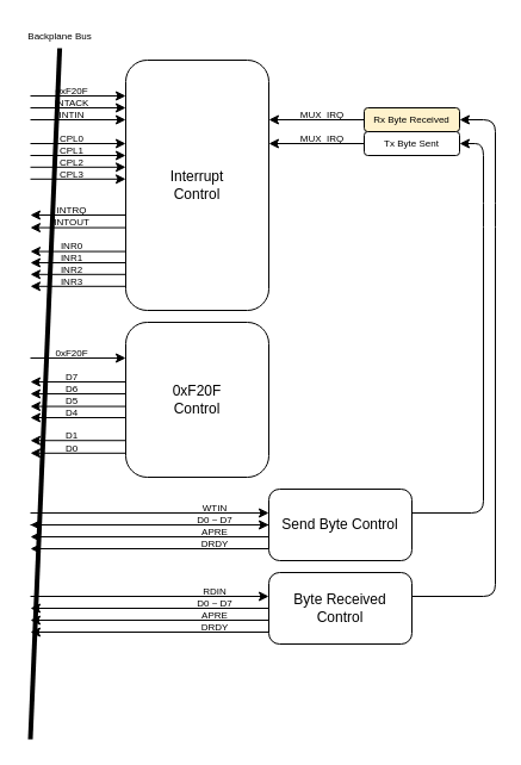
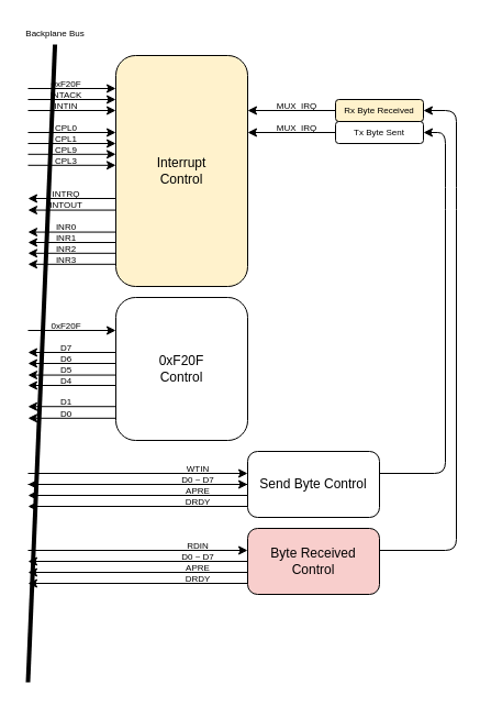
- <mxCell id="7" value="&lt;font style=&quot;font-size: 8px;&quot;&gt;CPL2&lt;/font&gt;" style="text;html=1;strokeColor=none;fillColor=none;align=center;verticalAlign=middle;whiteSpace=wrap;rounded=0;" parent="1" vertex="1"><mxGeometry x="45" y="130" width="30" height="10" as="geometry" /></mxCell>
+ <mxCell id="7" value="&lt;font style=&quot;font-size: 8px;&quot;&gt;CPL9&lt;/font&gt;" style="text;html=1;strokeColor=none;fillColor=none;align=center;verticalAlign=middle;whiteSpace=wrap;rounded=0;" parent="1" vertex="1"><mxGeometry x="45" y="130" width="30" height="10" as="geometry" /></mxCell>
- <mxCell id="2" value="Interrupt&lt;br&gt;Control" style="rounded=1;whiteSpace=wrap;html=1;" parent="1" vertex="1"><mxGeometry x="105" y="50" width="120" height="210" as="geometry" /></mxCell>
+ <mxCell id="2" value="Interrupt&lt;br&gt;Control" style="rounded=1;whiteSpace=wrap;html=1;fillColor=#fff2cc;" parent="1" vertex="1"><mxGeometry x="105" y="50" width="120" height="210" as="geometry" /></mxCell>
- <mxCell id="52" value="Byte Received&lt;br&gt;Control" style="rounded=1;whiteSpace=wrap;html=1;" parent="1" vertex="1"><mxGeometry x="225" y="480" width="120" height="60" as="geometry" /></mxCell>
+ <mxCell id="52" value="Byte Received&lt;br&gt;Control" style="rounded=1;whiteSpace=wrap;html=1;fillColor=#f8cecc;" parent="1" vertex="1"><mxGeometry x="225" y="480" width="120" height="60" as="geometry" /></mxCell>
